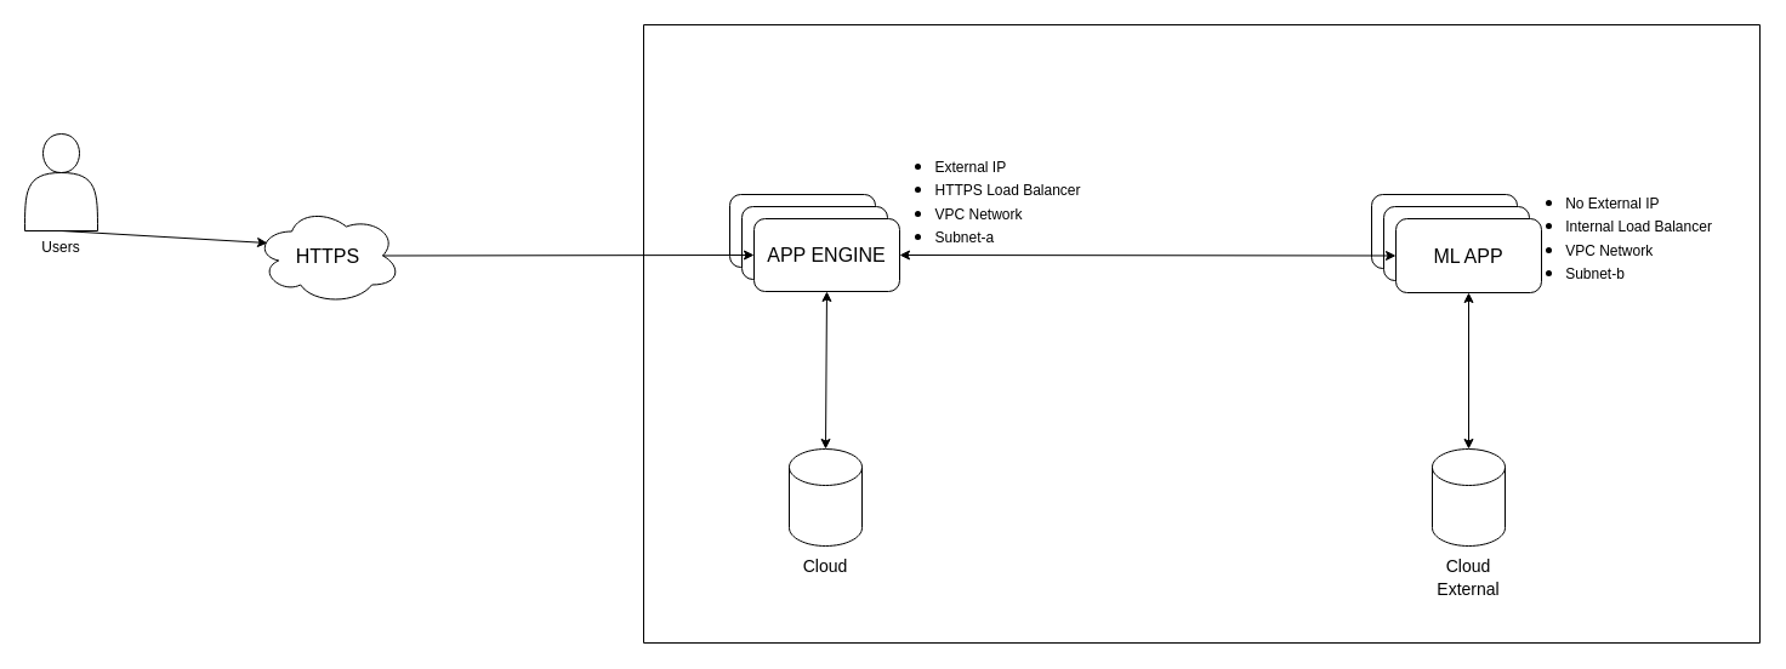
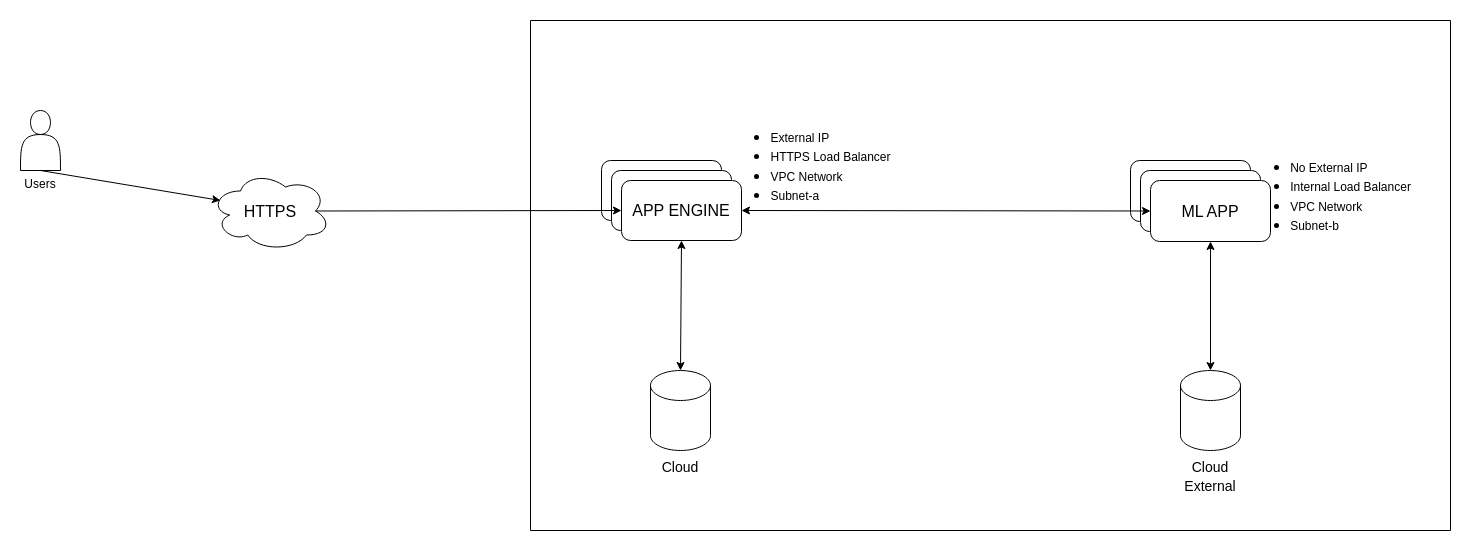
- <mxCell id="2" value="Users" style="shape=actor;whiteSpace=wrap;html=1;labelPosition=center;verticalLabelPosition=bottom;align=center;verticalAlign=top;" vertex="1" parent="1"><mxGeometry x="20" y="110" width="60" height="80" as="geometry" /></mxCell>
+ <mxCell id="2" value="Users" style="shape=actor;whiteSpace=wrap;html=1;labelPosition=center;verticalLabelPosition=bottom;align=center;verticalAlign=top;" vertex="1" parent="1"><mxGeometry x="20" y="110" width="40" height="60" as="geometry" /></mxCell>
